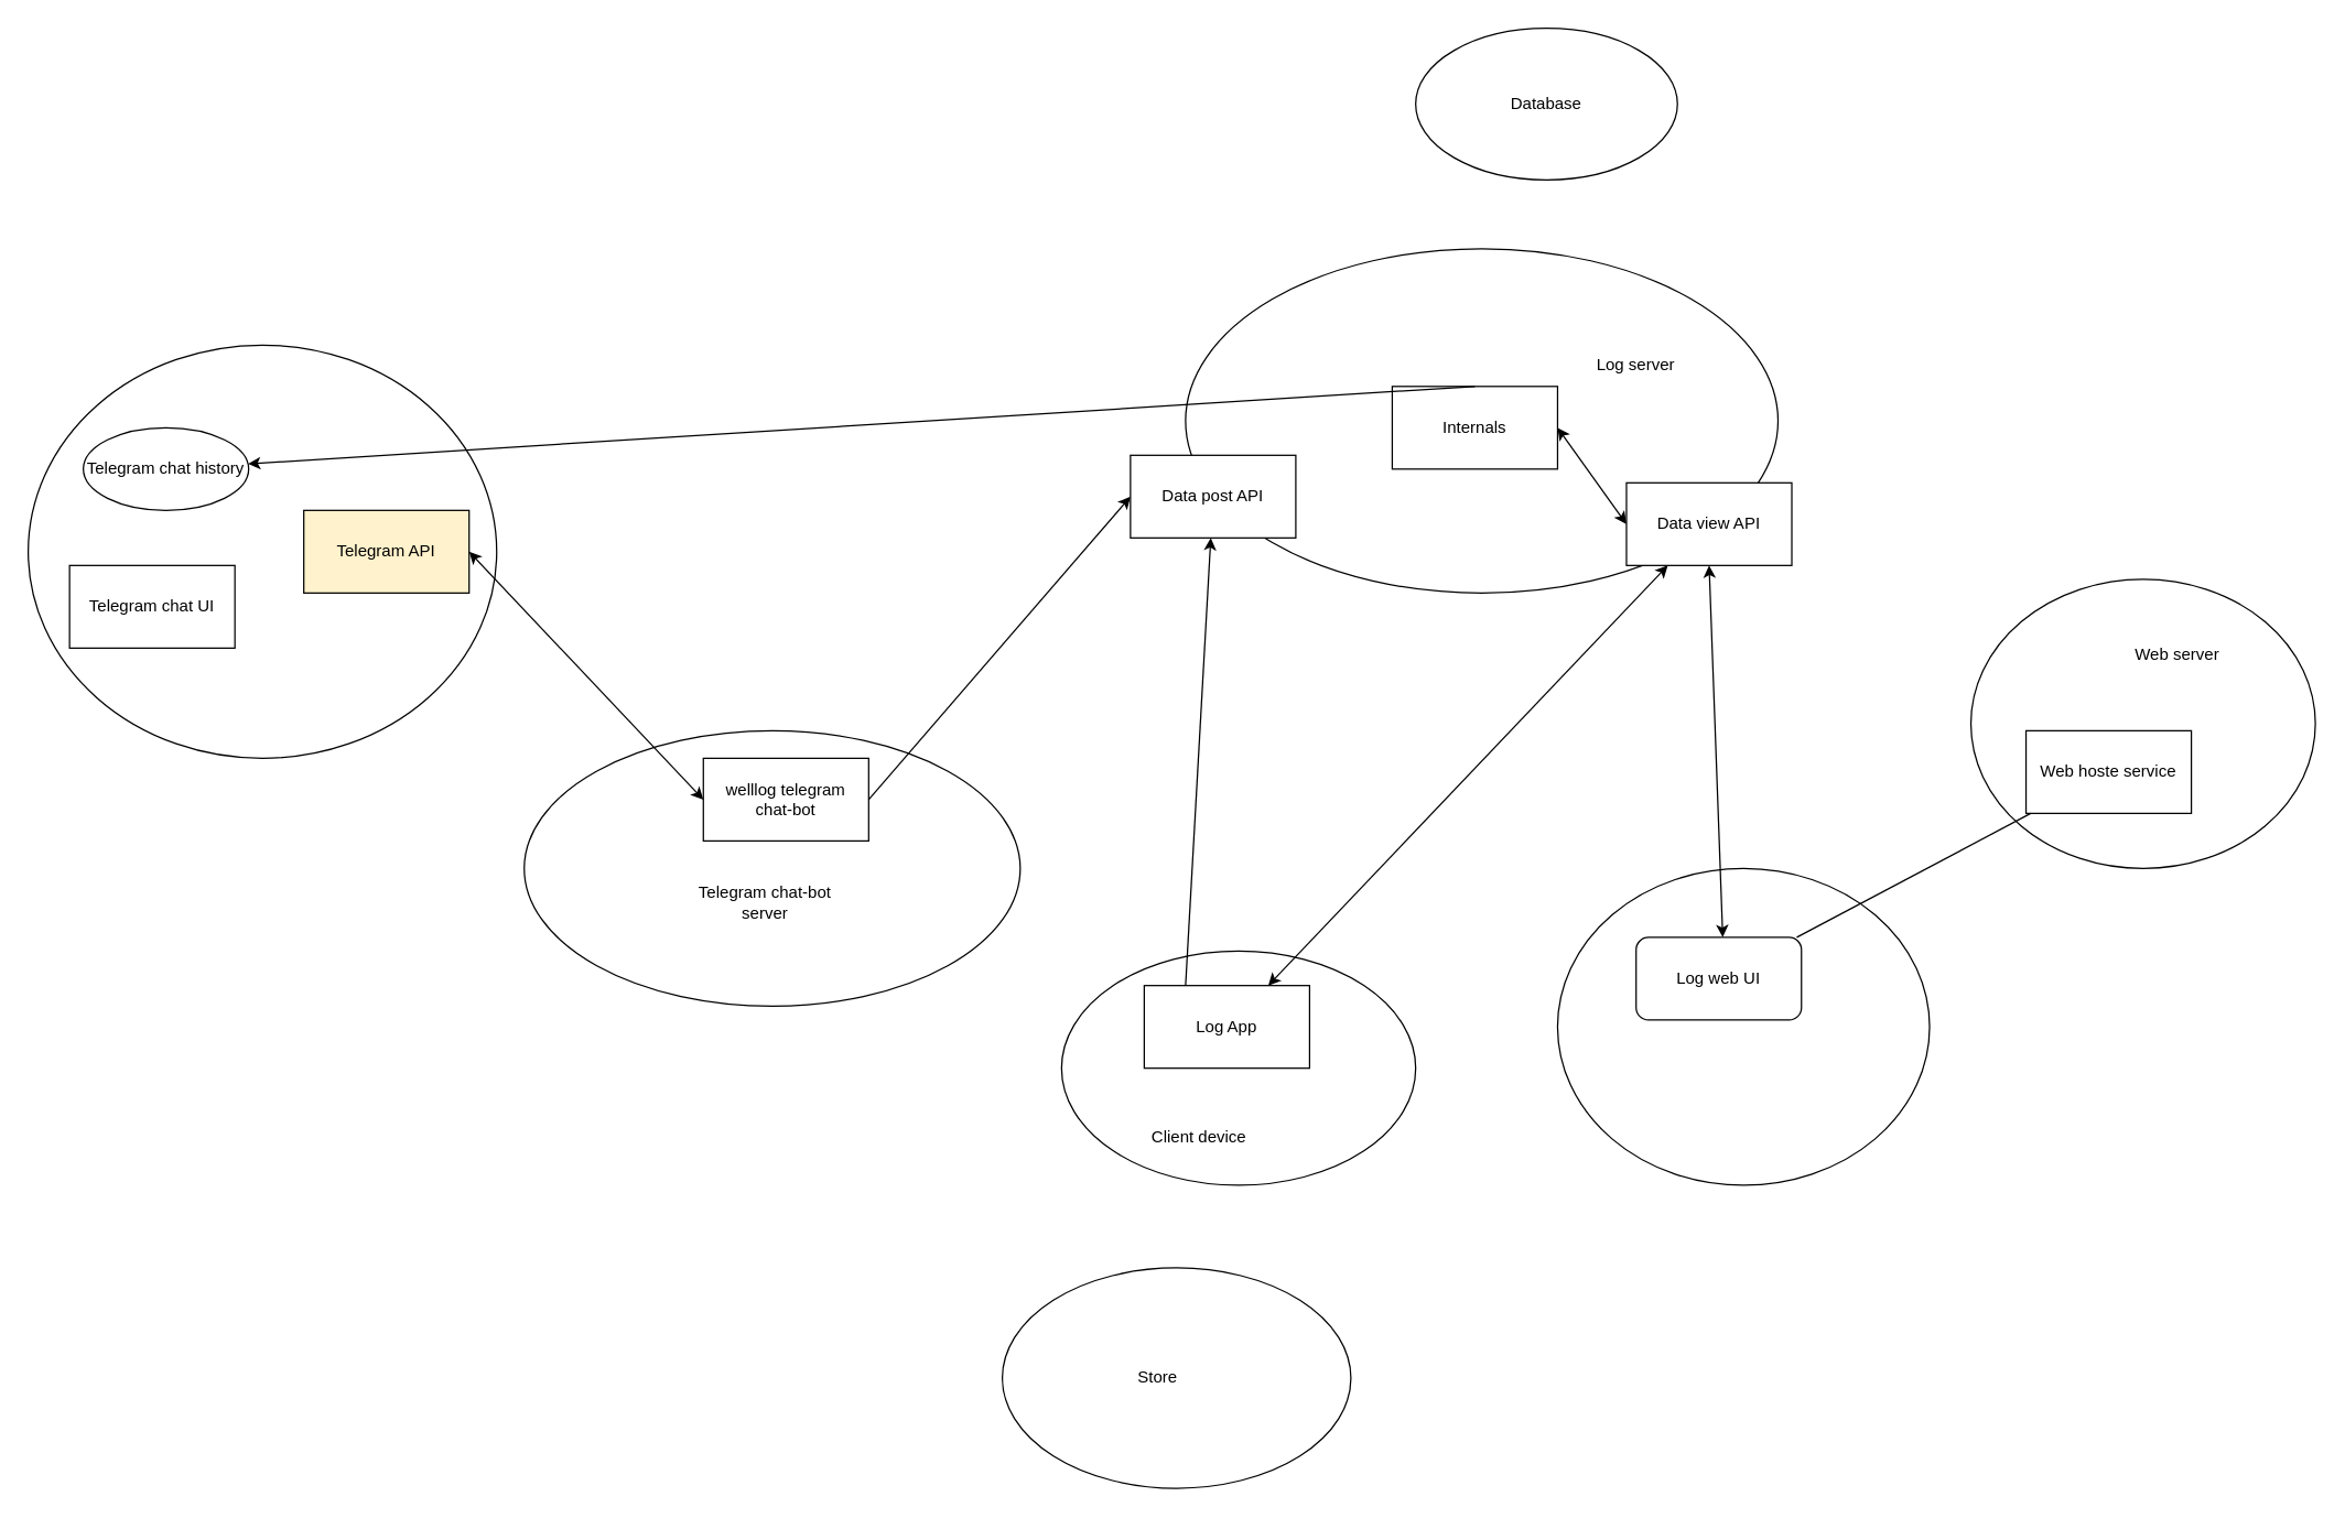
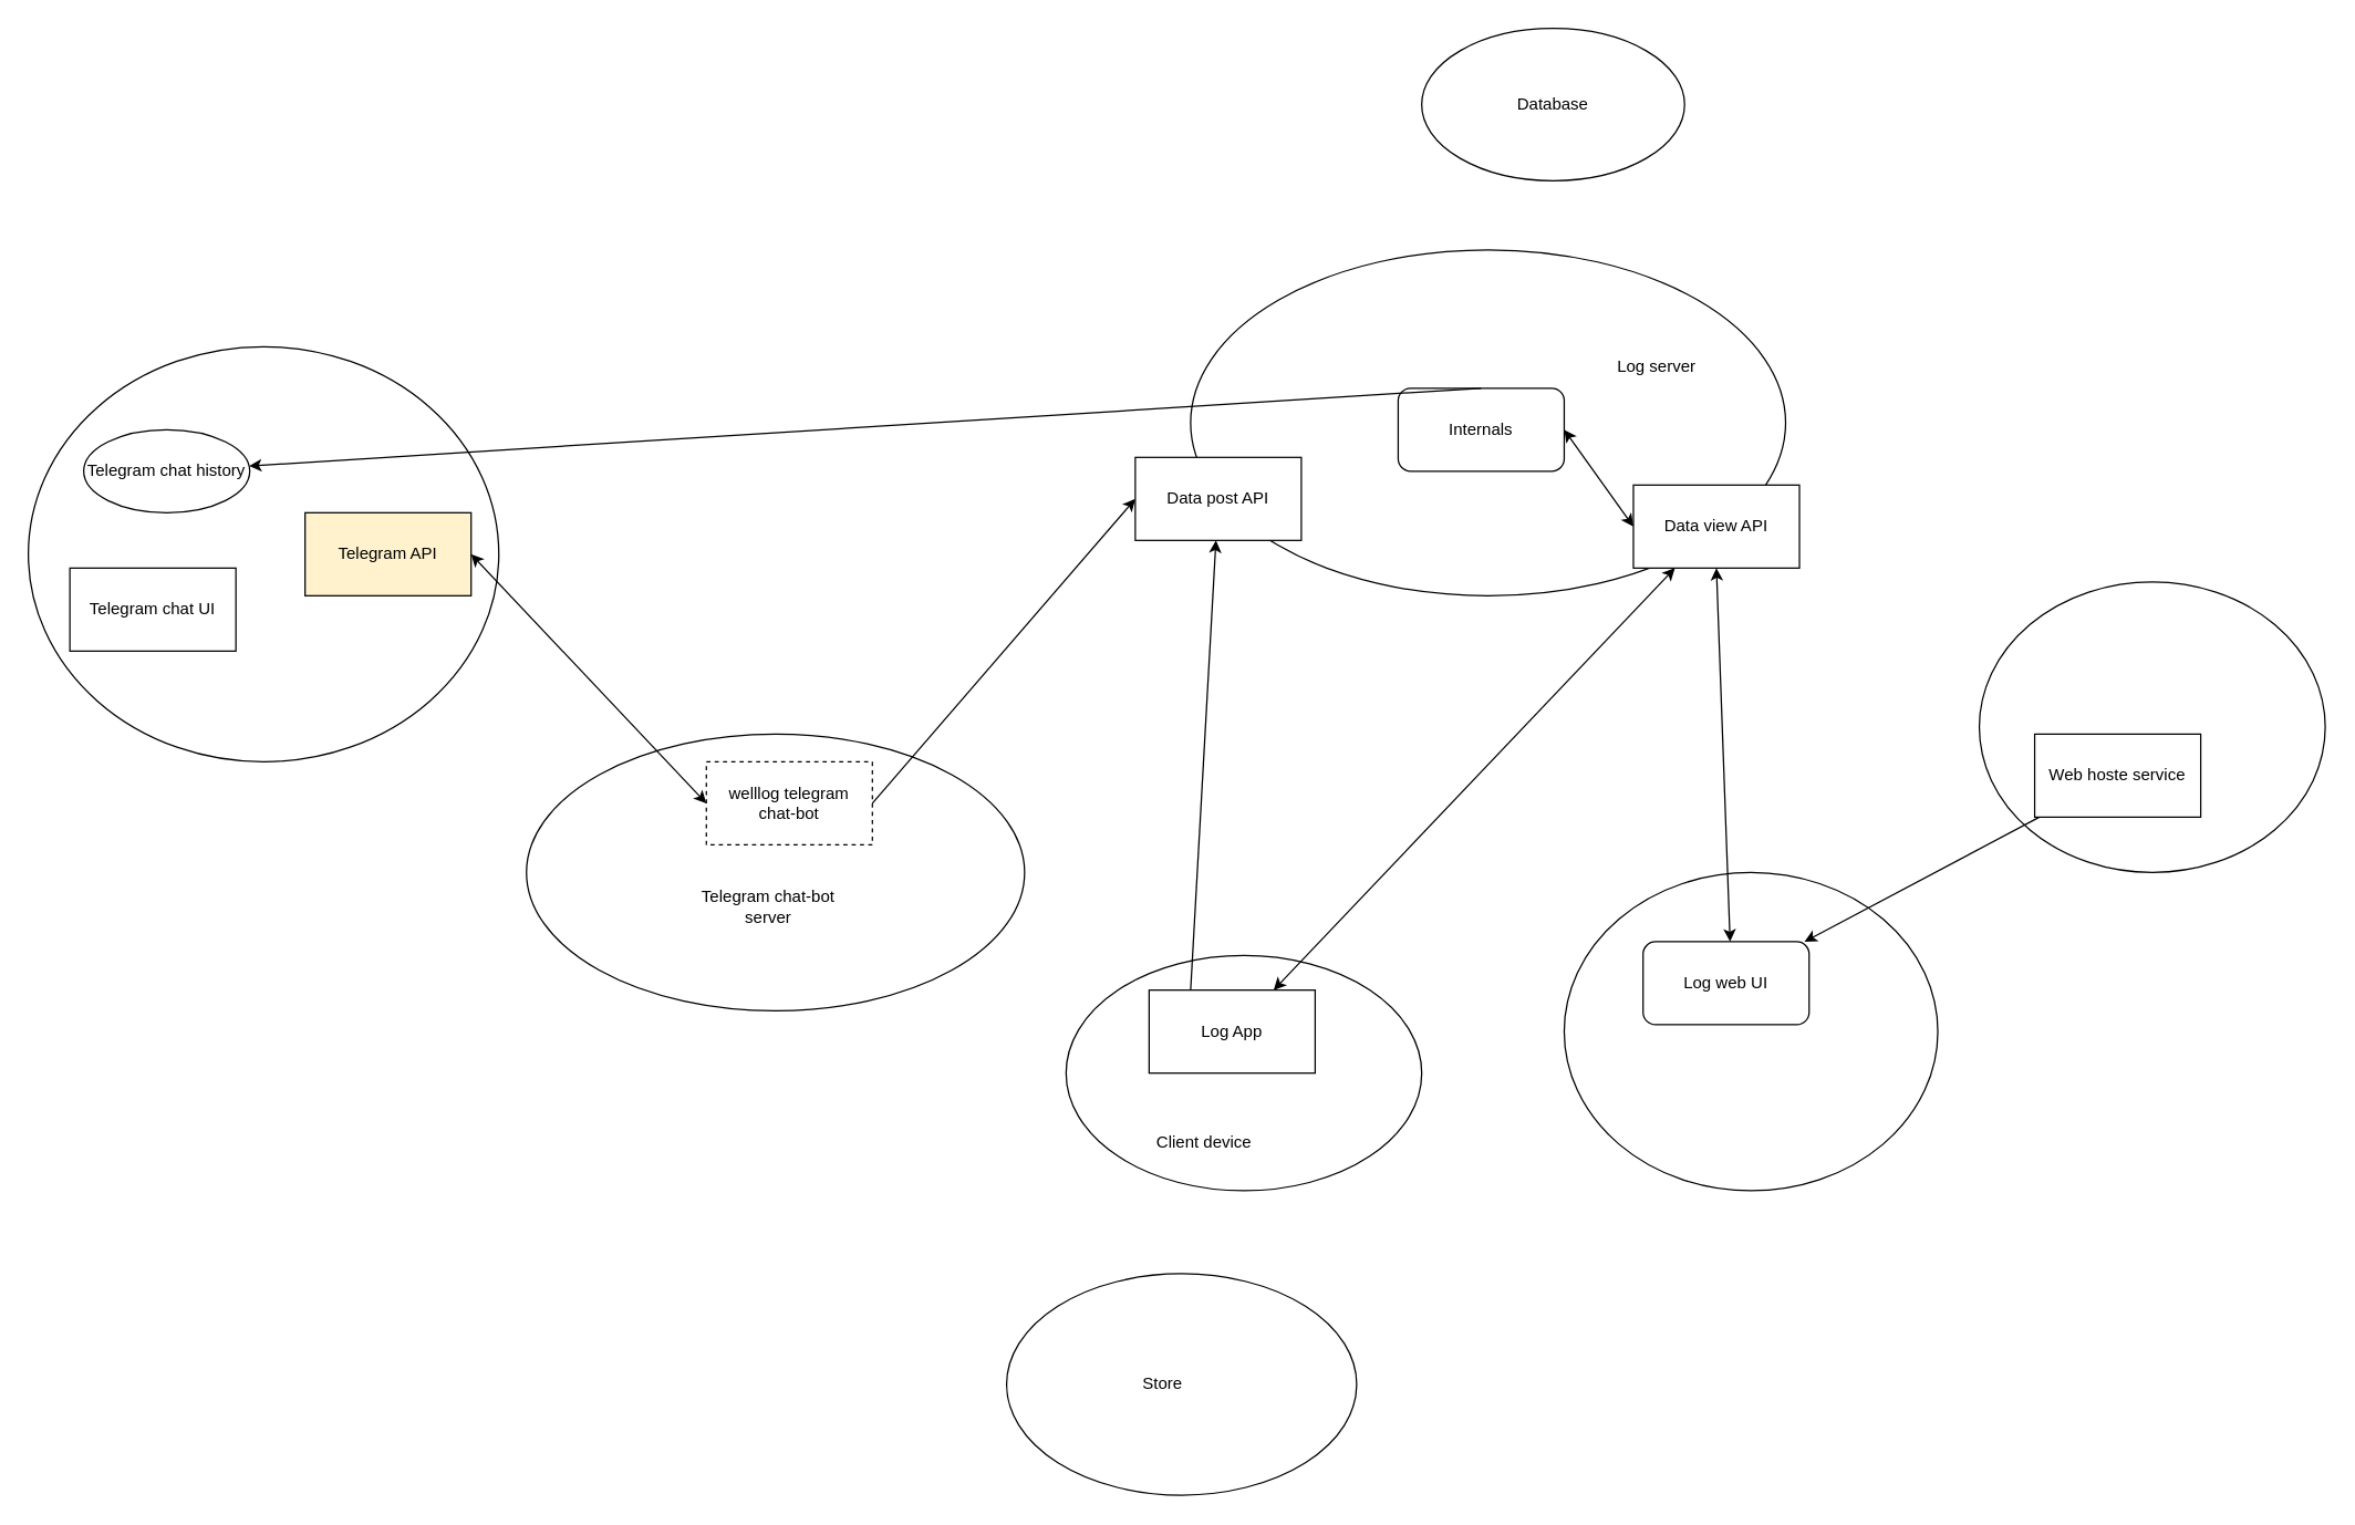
- <mxCell id="15" value="Log server" style="text;html=1;strokeColor=none;fillColor=none;align=center;verticalAlign=middle;whiteSpace=wrap;rounded=0;" parent="1" vertex="1"><mxGeometry x="1157" y="250" width="60" height="30" as="geometry" /></mxCell>
+ <mxCell id="15" value="Log server" style="text;html=1;strokeColor=none;fillColor=none;align=center;verticalAlign=middle;whiteSpace=wrap;rounded=0;" parent="1" vertex="1"><mxGeometry x="1167" y="250" width="60" height="30" as="geometry" /></mxCell>
- <mxCell id="16" value="Internals" style="rounded=0;whiteSpace=wrap;html=1;" parent="1" vertex="1"><mxGeometry x="1010" y="280" width="120" height="60" as="geometry" /></mxCell>
+ <mxCell id="16" value="Internals" style="whiteSpace=wrap;html=1;rounded=1;" parent="1" vertex="1"><mxGeometry x="1010" y="280" width="120" height="60" as="geometry" /></mxCell>
- <mxCell id="22" value="Web server" style="text;html=1;strokeColor=none;fillColor=none;align=center;verticalAlign=middle;whiteSpace=wrap;rounded=0;" parent="1" vertex="1"><mxGeometry x="1540" y="460" width="80" height="30" as="geometry" /></mxCell>
- <mxCell id="11" value="welllog telegram&lt;br&gt;chat-bot" style="rounded=0;whiteSpace=wrap;html=1;" parent="1" vertex="1"><mxGeometry x="510" y="550" width="120" height="60" as="geometry" /></mxCell>
+ <mxCell id="11" value="welllog telegram&lt;br&gt;chat-bot" style="rounded=0;whiteSpace=wrap;html=1;dashed=1;" parent="1" vertex="1"><mxGeometry x="510" y="550" width="120" height="60" as="geometry" /></mxCell>
- <mxCell id="23" value="" style="endArrow=none;html=1;rounded=0;" parent="1" source="21" target="10" edge="1"><mxGeometry width="50" height="50" relative="1" as="geometry"><mxPoint x="1300" y="650" as="sourcePoint" /><mxPoint x="1350" y="600" as="targetPoint" /></mxGeometry></mxCell>
+ <mxCell id="23" value="" style="endArrow=classic;html=1;rounded=0;" parent="1" source="21" target="10" edge="1"><mxGeometry width="50" height="50" relative="1" as="geometry"><mxPoint x="1300" y="650" as="sourcePoint" /><mxPoint x="1350" y="600" as="targetPoint" /></mxGeometry></mxCell>
